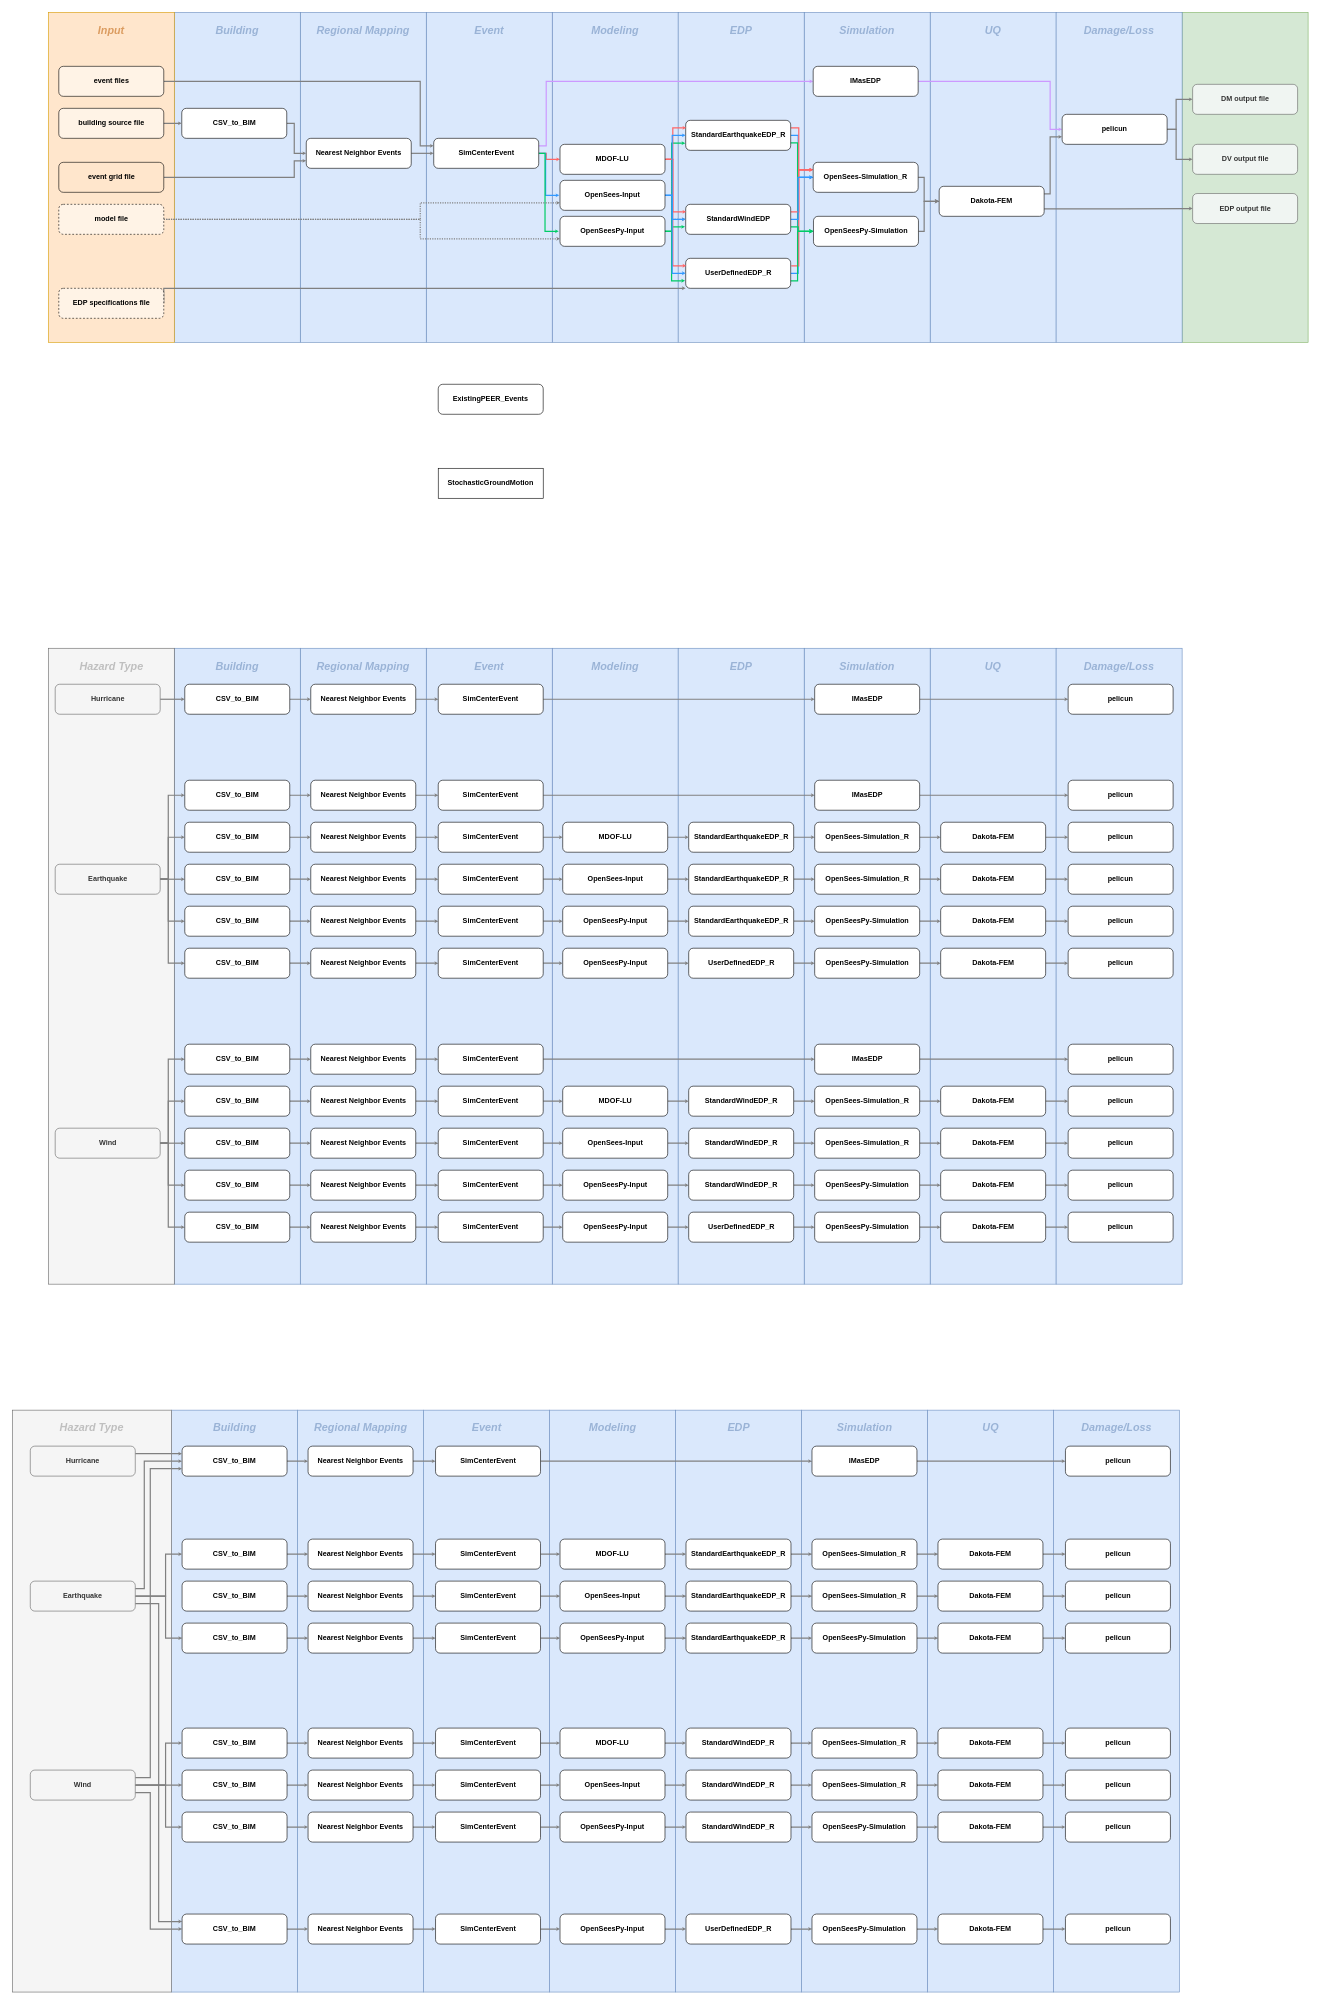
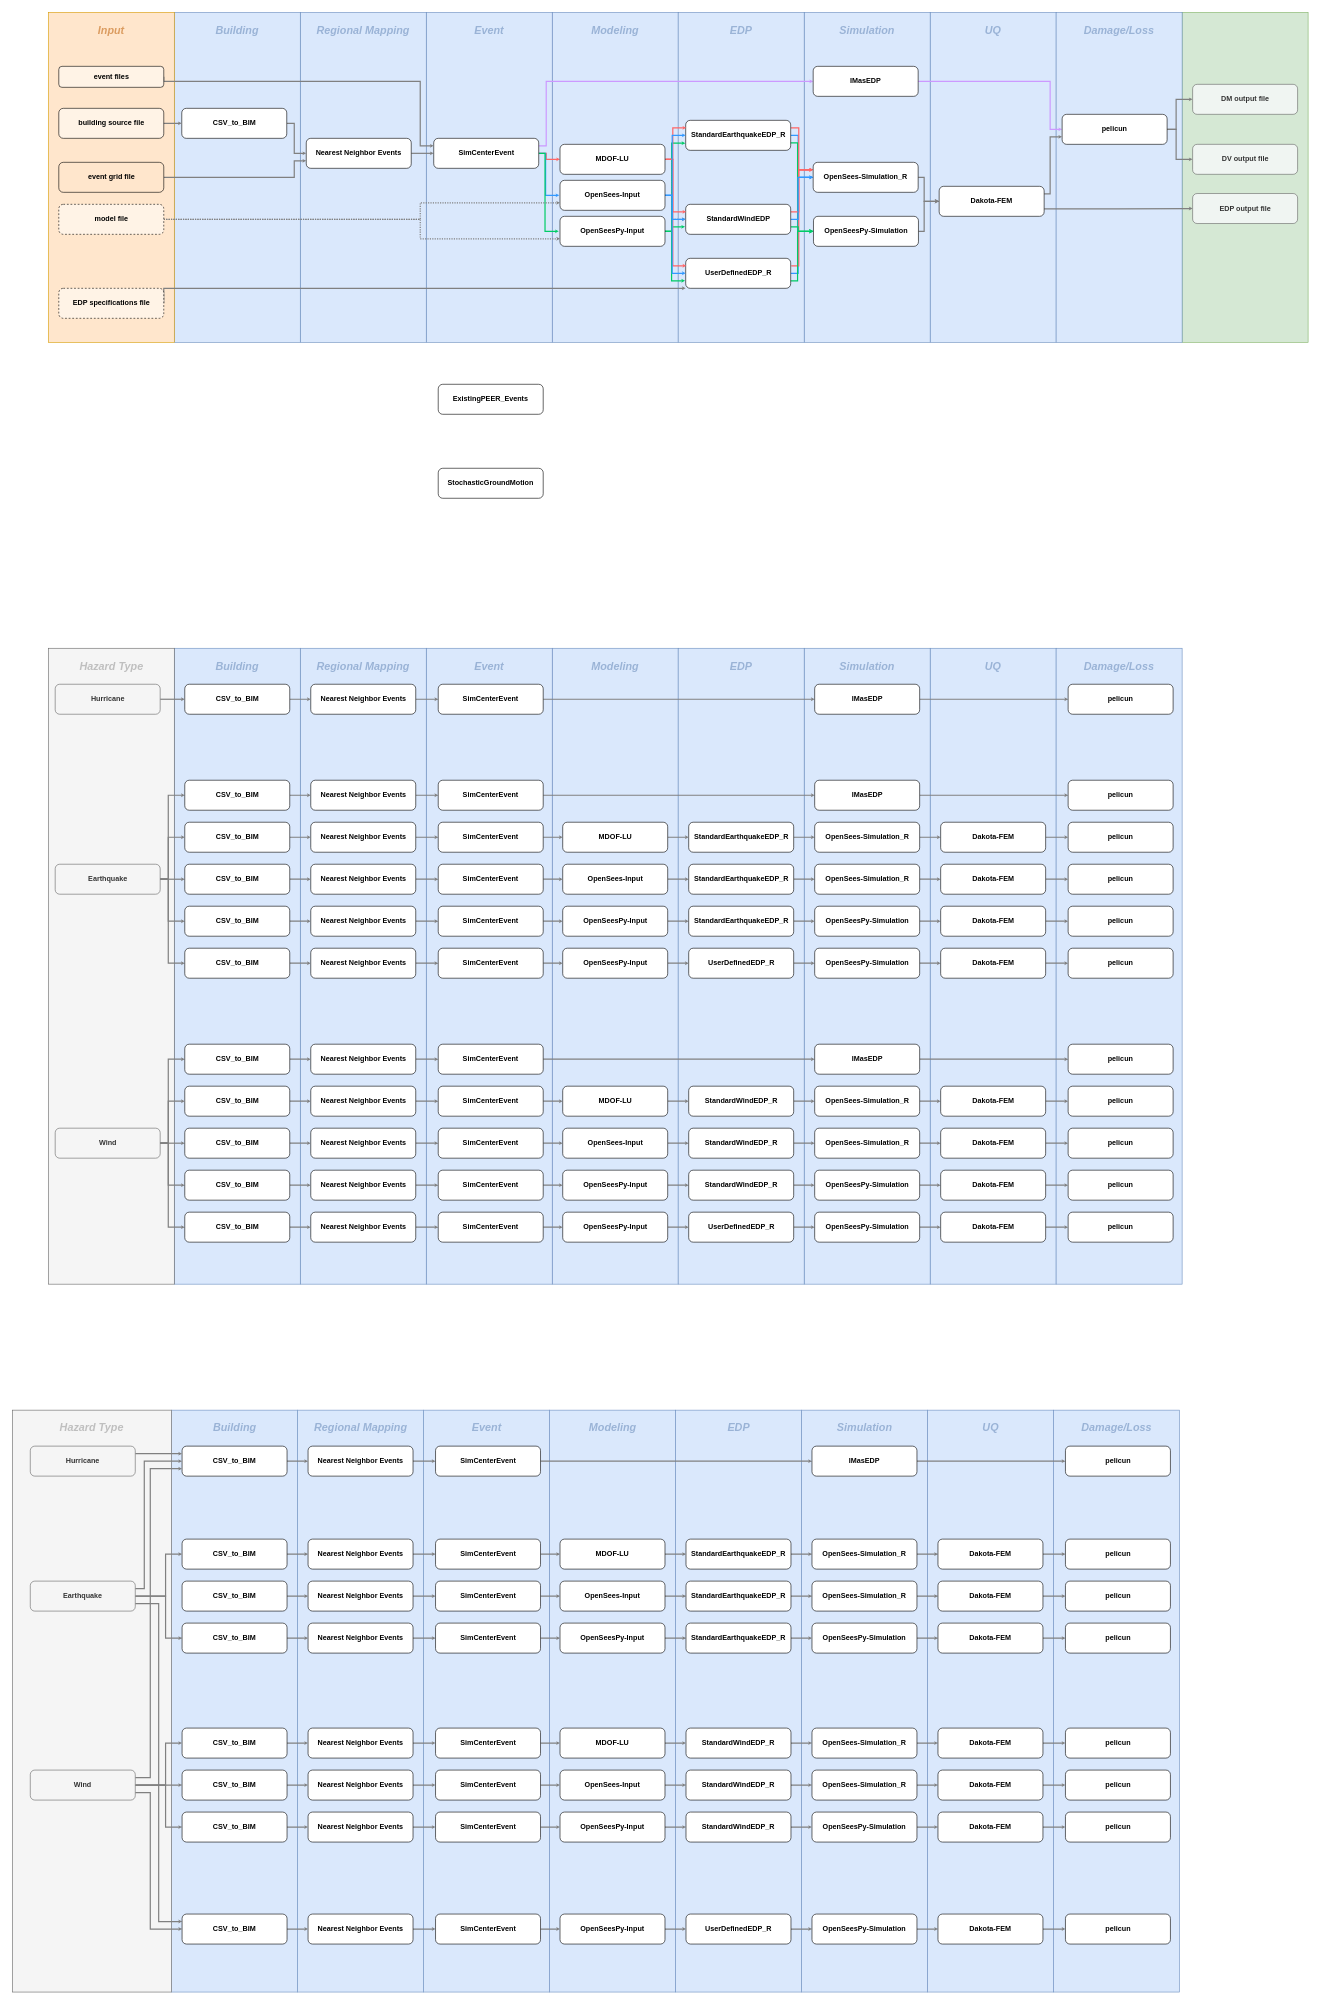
- <mxCell id="71" value="&lt;b&gt;event files&lt;/b&gt;" style="rounded=1;whiteSpace=wrap;html=1;fillColor=#FFF3E6;" parent="1" vertex="1"><mxGeometry x="97.5" y="110" width="175" height="50" as="geometry" /></mxCell>
+ <mxCell id="71" value="&lt;b&gt;event files&lt;/b&gt;" style="rounded=1;whiteSpace=wrap;html=1;fillColor=#FFF3E6;" parent="1" vertex="1"><mxGeometry x="97.5" y="110" width="175" height="35" as="geometry" /></mxCell>
- <mxCell id="21" value="&lt;b&gt;StochasticGroundMotion&lt;/b&gt;" style="whiteSpace=wrap;html=1;rounded=0;" parent="1" vertex="1"><mxGeometry x="730" y="780" width="175" height="50" as="geometry" /></mxCell>
+ <mxCell id="21" value="&lt;b&gt;StochasticGroundMotion&lt;/b&gt;" style="rounded=1;whiteSpace=wrap;html=1;" parent="1" vertex="1"><mxGeometry x="730" y="780" width="175" height="50" as="geometry" /></mxCell>
